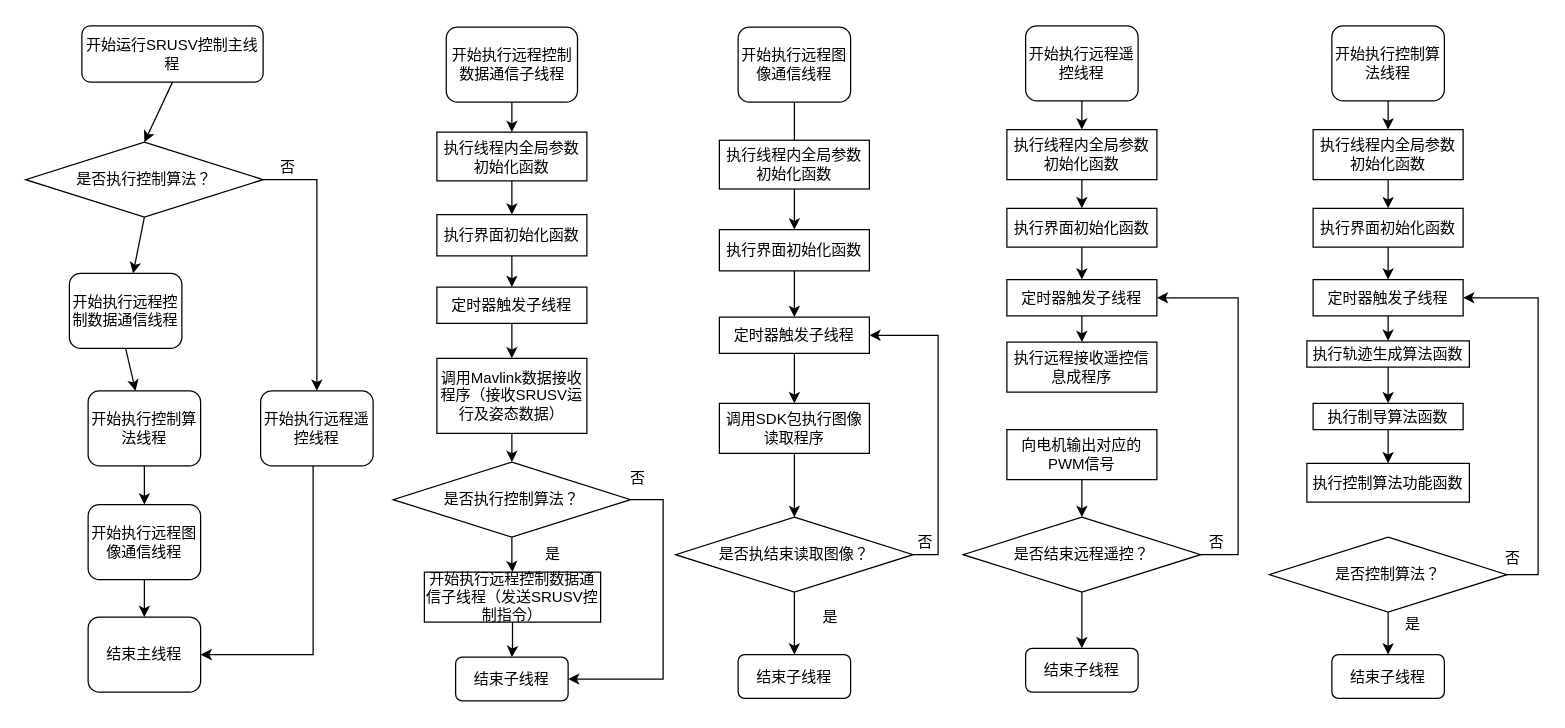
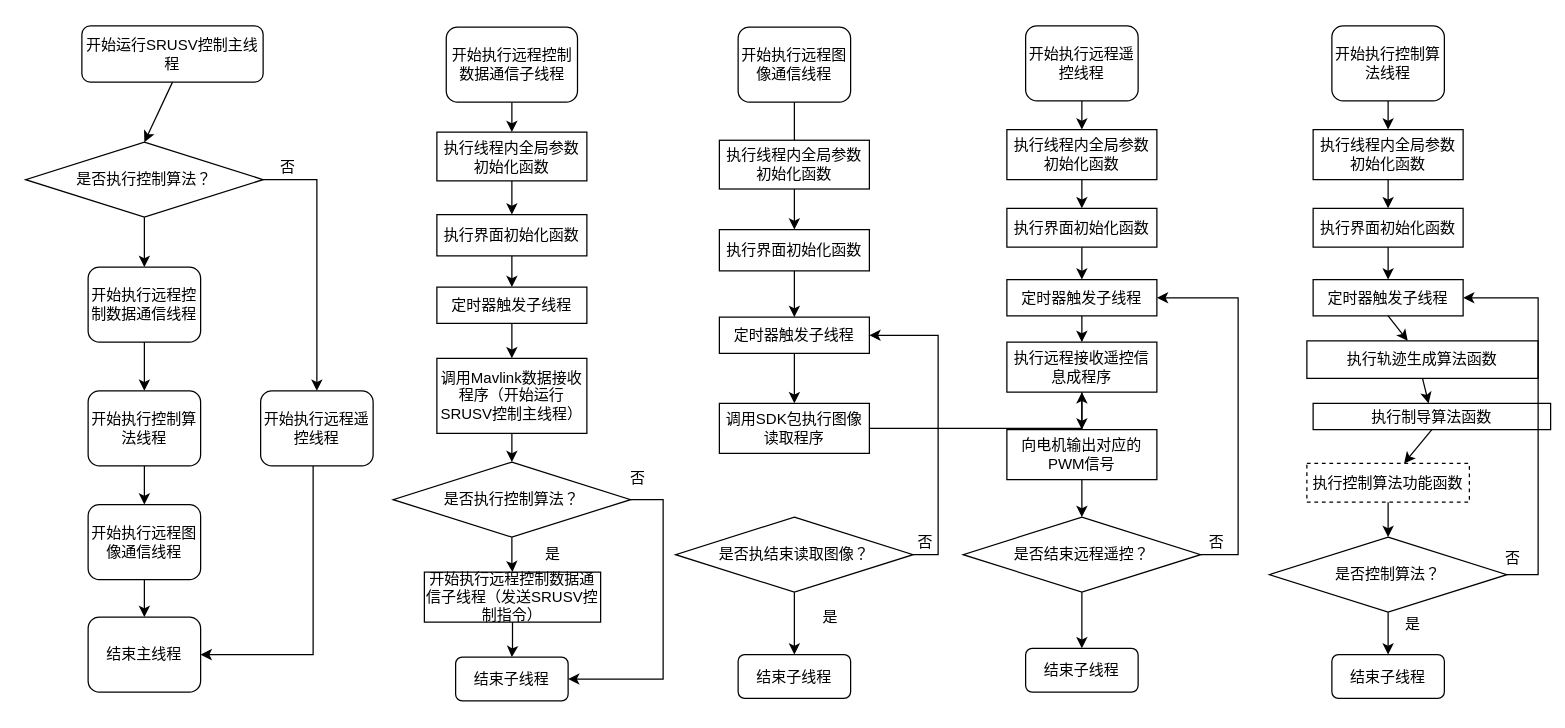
- <mxCell id="18" value="开始执行远程控制数据通信线程" style="rounded=1;whiteSpace=wrap;html=1;" parent="1" vertex="1"><mxGeometry x="55" y="218" width="90" height="60" as="geometry" /></mxCell>
+ <mxCell id="18" value="开始执行远程控制数据通信线程" style="rounded=1;whiteSpace=wrap;html=1;" parent="1" vertex="1"><mxGeometry x="70" y="213" width="90" height="60" as="geometry" /></mxCell>
- <mxCell id="72" value="执行轨迹生成算法函数" style="rounded=0;whiteSpace=wrap;html=1;" parent="1" vertex="1"><mxGeometry x="1045" y="272" width="130" height="21" as="geometry" /></mxCell>
+ <mxCell id="72" value="执行轨迹生成算法函数" style="rounded=0;whiteSpace=wrap;html=1;" parent="1" vertex="1"><mxGeometry x="1045" y="272" width="185" height="30" as="geometry" /></mxCell>
+ <mxCell id="59" value="" style="edgeStyle=orthogonalEdgeStyle;rounded=0;orthogonalLoop=1;jettySize=auto;html=1;" parent="1" source="60" target="62" edge="1"><mxGeometry relative="1" as="geometry" /></mxCell>
- <mxCell id="35" value="调用Mavlink数据接收程序（接收SRUSV运行及姿态数据）" style="rounded=0;whiteSpace=wrap;html=1;" parent="1" vertex="1"><mxGeometry x="349" y="286" width="120" height="60" as="geometry" /></mxCell>
+ <mxCell id="35" value="调用Mavlink数据接收程序（开始运行SRUSV控制主线程）" style="rounded=0;whiteSpace=wrap;html=1;" parent="1" vertex="1"><mxGeometry x="349" y="286" width="120" height="60" as="geometry" /></mxCell>
- <mxCell id="73" value="执行制导算法函数" style="rounded=0;whiteSpace=wrap;html=1;" parent="1" vertex="1"><mxGeometry x="1050" y="322" width="120" height="21" as="geometry" /></mxCell>
+ <mxCell id="73" value="执行制导算法函数" style="rounded=0;whiteSpace=wrap;html=1;" parent="1" vertex="1"><mxGeometry x="1050" y="322" width="190" height="21" as="geometry" /></mxCell>
- <mxCell id="46" value="" style="edgeStyle=orthogonalEdgeStyle;rounded=0;orthogonalLoop=1;jettySize=auto;html=1;" parent="1" source="47" target="50" edge="1"><mxGeometry relative="1" as="geometry" /></mxCell>
+ <mxCell id="46" value="" style="edgeStyle=orthogonalEdgeStyle;rounded=0;orthogonalLoop=1;jettySize=auto;html=1;" parent="1" source="47" target="60" edge="1"><mxGeometry relative="1" as="geometry" /></mxCell>
- <mxCell id="74" value="执行控制算法功能函数" style="rounded=0;whiteSpace=wrap;html=1;" parent="1" vertex="1"><mxGeometry x="1045" y="370" width="130" height="31" as="geometry" /></mxCell>
+ <mxCell id="74" value="执行控制算法功能函数" style="rounded=0;whiteSpace=wrap;html=1;dashed=1;" parent="1" vertex="1"><mxGeometry x="1045" y="370" width="130" height="31" as="geometry" /></mxCell>
+ <mxCell id="83" value="" style="endArrow=classic;html=1;rounded=0;exitX=0.5;exitY=1;exitDx=0;exitDy=0;entryX=0.5;entryY=0;entryDx=0;entryDy=0;" parent="1" source="74" target="76" edge="1"><mxGeometry width="50" height="50" relative="1" as="geometry"><mxPoint x="1180" y="413" as="sourcePoint" /><mxPoint x="1230" y="363" as="targetPoint" /></mxGeometry></mxCell>
